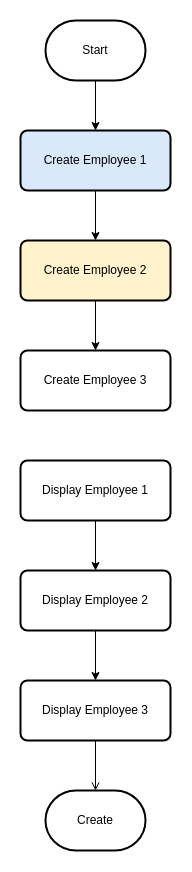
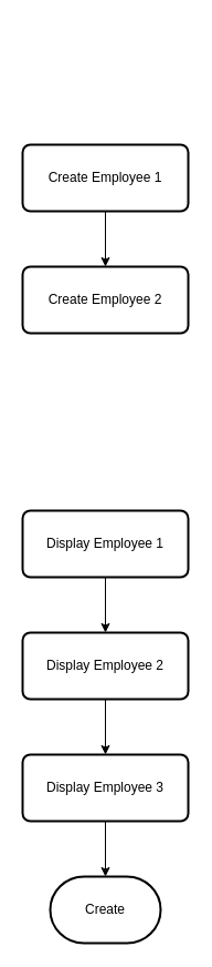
- <mxCell id="3" value="Start" style="strokeWidth=2;html=1;shape=mxgraph.flowchart.terminator;whiteSpace=wrap;" vertex="1" parent="1"><mxGeometry x="45" y="20" width="100" height="60" as="geometry" /></mxCell>
- <mxCell id="2" style="edgeStyle=orthogonalEdgeStyle;rounded=0;orthogonalLoop=1;jettySize=auto;html=1;" edge="1" parent="1" source="3" target="5"><mxGeometry relative="1" as="geometry" /></mxCell>
- <mxCell id="5" value="Create Employee 1" style="rounded=1;whiteSpace=wrap;html=1;absoluteArcSize=1;arcSize=14;strokeWidth=2;fillColor=#dae8fc;" vertex="1" parent="1"><mxGeometry x="20" y="130" width="150" height="60" as="geometry" /></mxCell>
+ <mxCell id="5" value="Create Employee 1" style="rounded=1;whiteSpace=wrap;html=1;absoluteArcSize=1;arcSize=14;strokeWidth=2;" vertex="1" parent="1"><mxGeometry x="20" y="130" width="150" height="60" as="geometry" /></mxCell>
- <mxCell id="7" value="Create Employee 2" style="rounded=1;whiteSpace=wrap;html=1;absoluteArcSize=1;arcSize=14;strokeWidth=2;fillColor=#fff2cc;" vertex="1" parent="1"><mxGeometry x="20" y="240" width="150" height="60" as="geometry" /></mxCell>
+ <mxCell id="7" value="Create Employee 2" style="rounded=1;whiteSpace=wrap;html=1;absoluteArcSize=1;arcSize=14;strokeWidth=2;" vertex="1" parent="1"><mxGeometry x="20" y="240" width="150" height="60" as="geometry" /></mxCell>
- <mxCell id="6" style="edgeStyle=orthogonalEdgeStyle;rounded=0;orthogonalLoop=1;jettySize=auto;html=1;" edge="1" parent="1" source="7" target="8"><mxGeometry relative="1" as="geometry" /></mxCell>
- <mxCell id="8" value="Create Employee 3" style="rounded=1;whiteSpace=wrap;html=1;absoluteArcSize=1;arcSize=14;strokeWidth=2;" vertex="1" parent="1"><mxGeometry x="20" y="350" width="150" height="60" as="geometry" /></mxCell>
- <mxCell id="15" style="edgeStyle=orthogonalEdgeStyle;rounded=0;orthogonalLoop=1;jettySize=auto;html=1;entryX=0.5;entryY=0;entryDx=0;entryDy=0;entryPerimeter=0;endArrow=open;" edge="1" parent="1" source="13" target="14"><mxGeometry relative="1" as="geometry" /></mxCell>
+ <mxCell id="15" style="edgeStyle=orthogonalEdgeStyle;rounded=0;orthogonalLoop=1;jettySize=auto;html=1;entryX=0.5;entryY=0;entryDx=0;entryDy=0;entryPerimeter=0;" edge="1" parent="1" source="13" target="14"><mxGeometry relative="1" as="geometry" /></mxCell>
